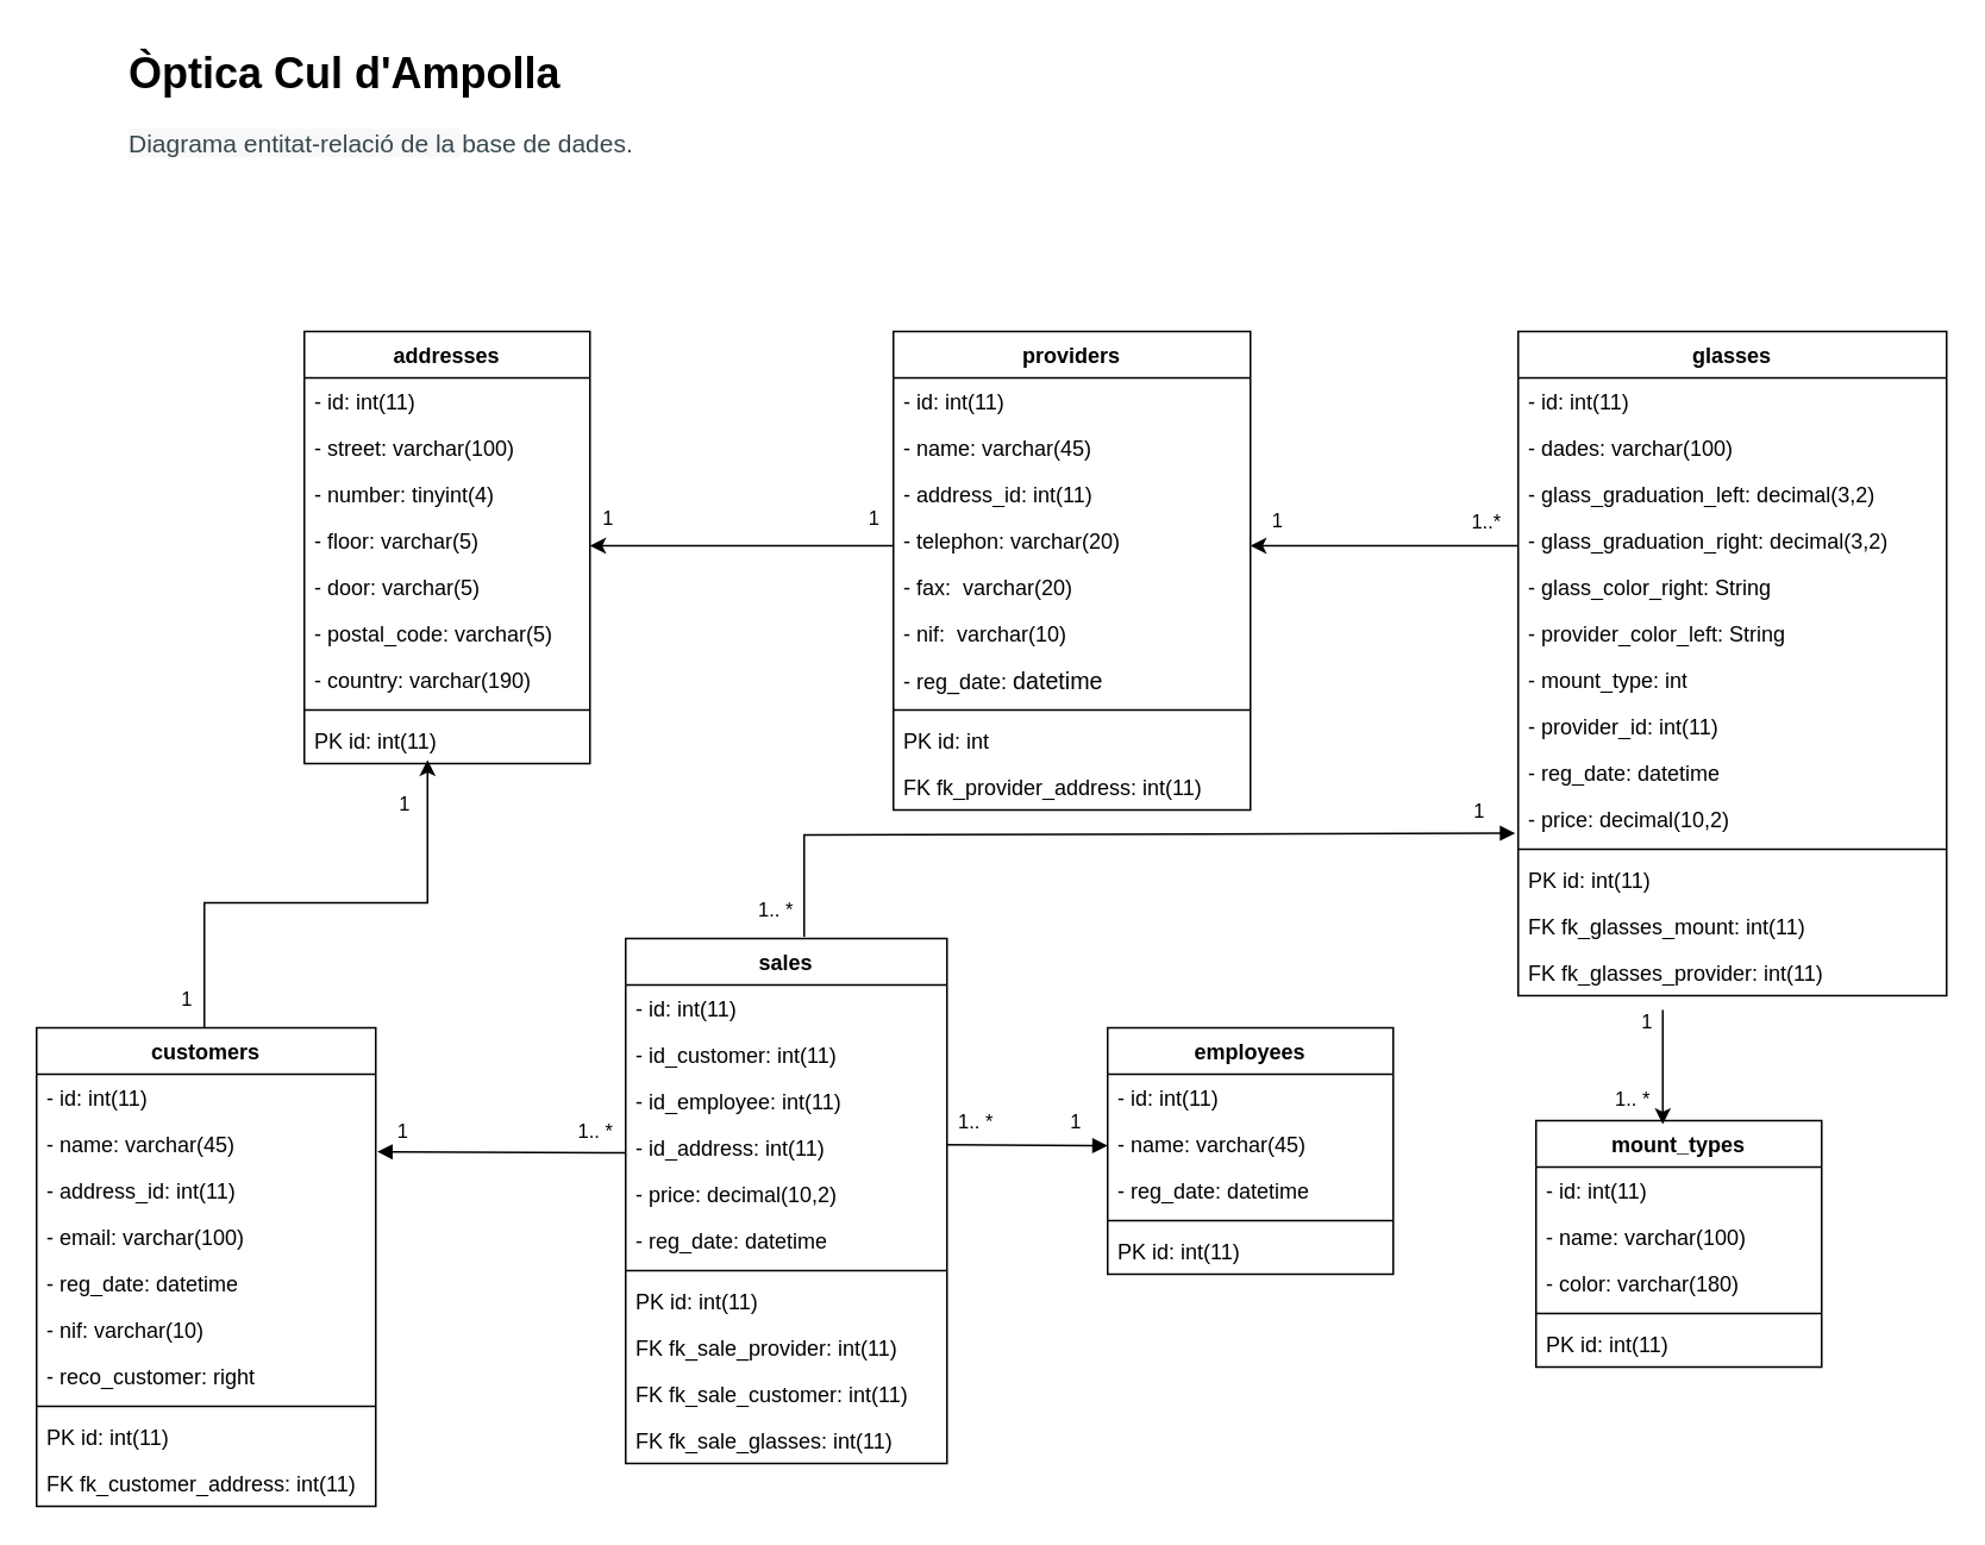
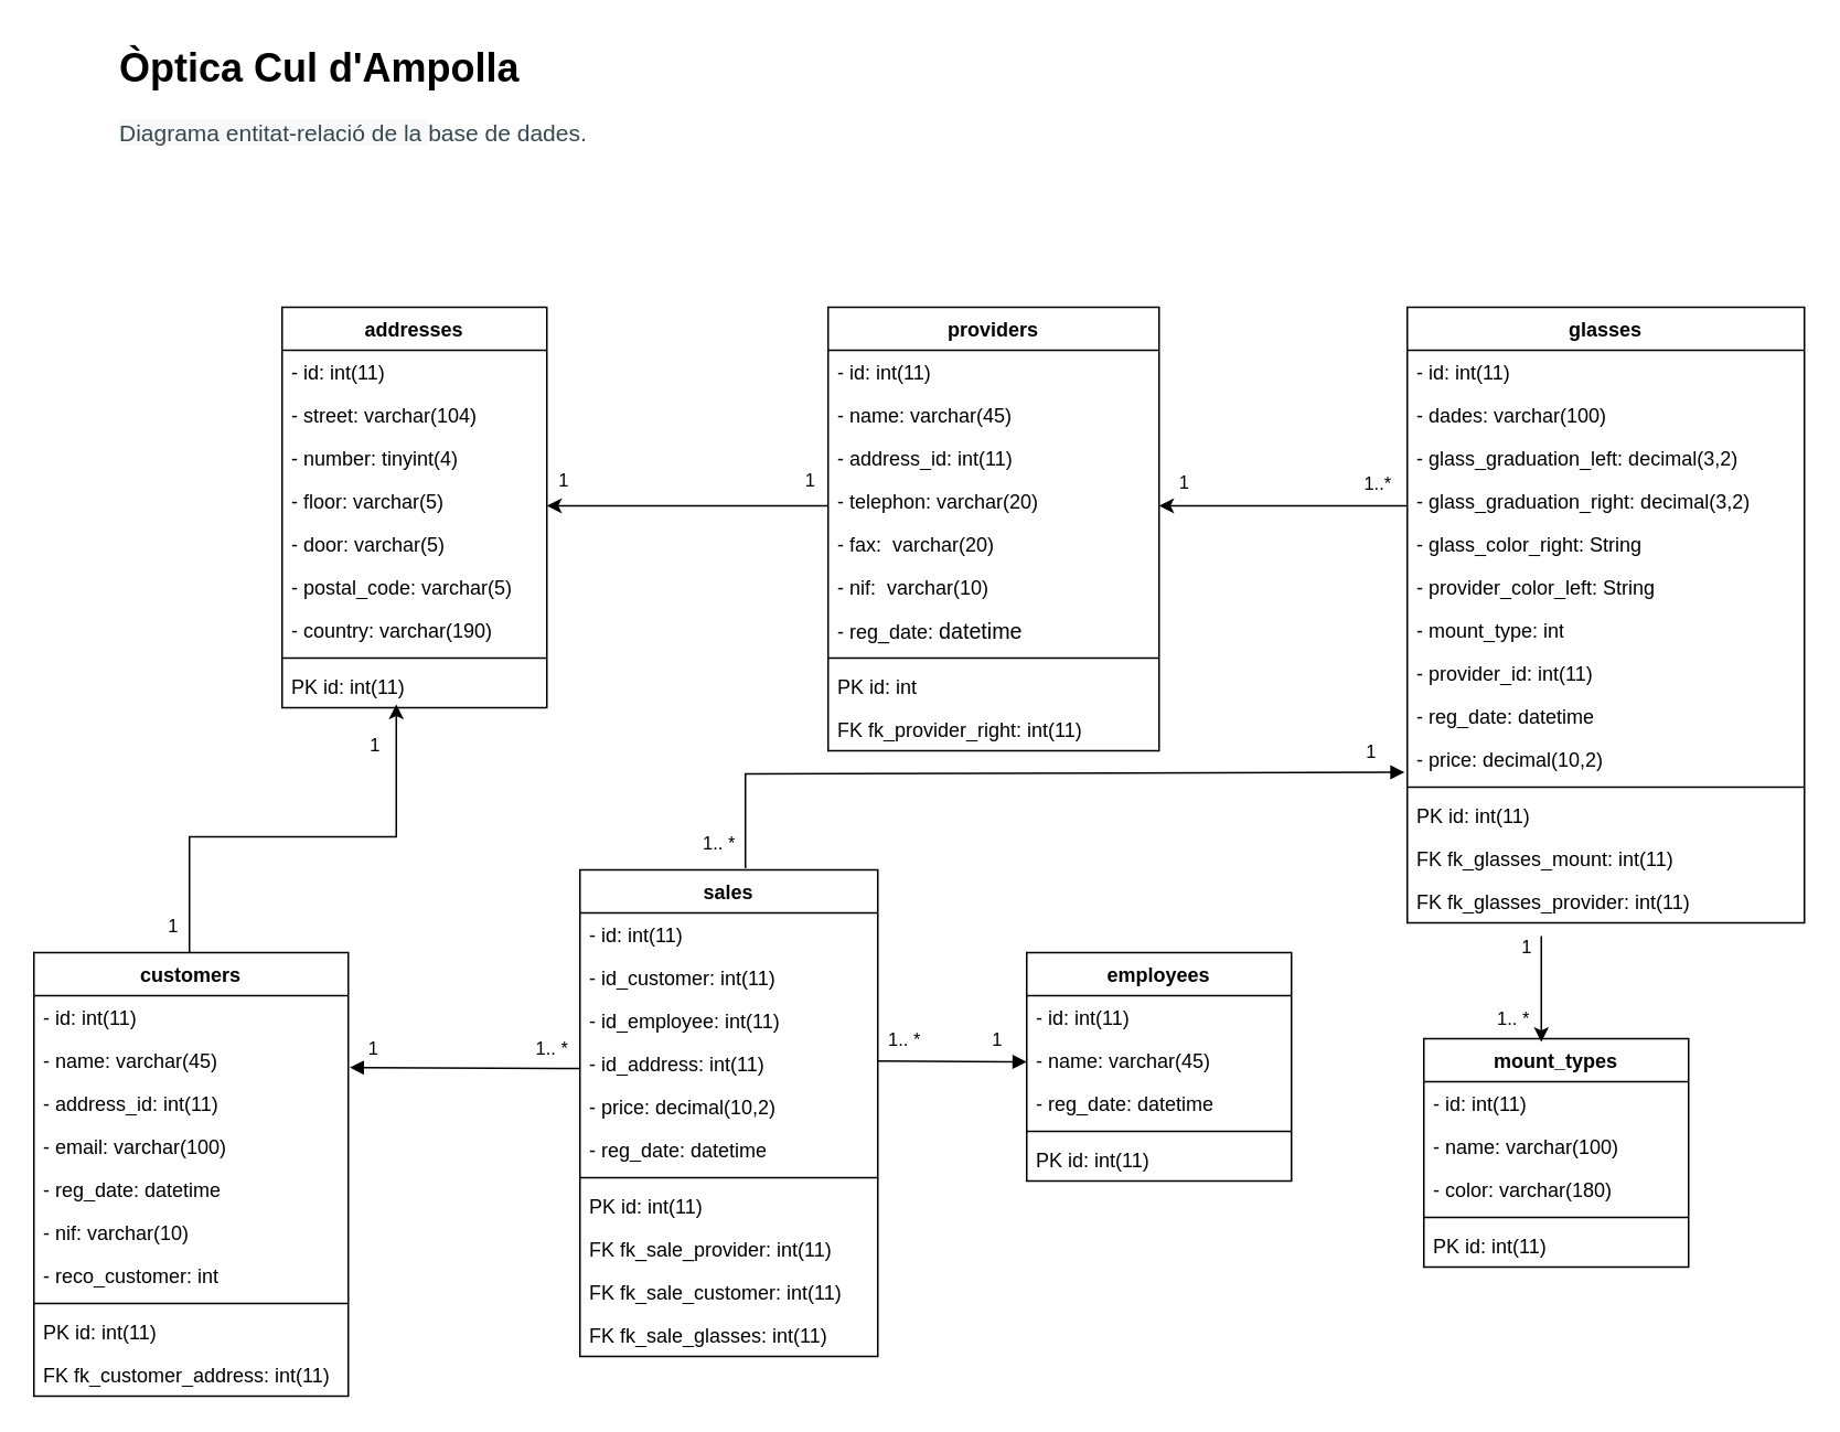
- <mxCell id="15" value="- street: varchar(100)" style="text;strokeColor=none;fillColor=none;align=left;verticalAlign=top;spacingLeft=4;spacingRight=4;overflow=hidden;rotatable=0;points=[[0,0.5],[1,0.5]];portConstraint=eastwest;whiteSpace=wrap;html=1;" parent="13" vertex="1"><mxGeometry y="52" width="160" height="26" as="geometry" /></mxCell>
+ <mxCell id="15" value="- street: varchar(104)" style="text;strokeColor=none;fillColor=none;align=left;verticalAlign=top;spacingLeft=4;spacingRight=4;overflow=hidden;rotatable=0;points=[[0,0.5],[1,0.5]];portConstraint=eastwest;whiteSpace=wrap;html=1;" parent="13" vertex="1"><mxGeometry y="52" width="160" height="26" as="geometry" /></mxCell>
- <mxCell id="12" value="FK fk_provider_address: int(11)" style="text;strokeColor=none;fillColor=none;align=left;verticalAlign=top;spacingLeft=4;spacingRight=4;overflow=hidden;rotatable=0;points=[[0,0.5],[1,0.5]];portConstraint=eastwest;whiteSpace=wrap;html=1;" parent="2" vertex="1"><mxGeometry y="242" width="200" height="26" as="geometry" /></mxCell>
+ <mxCell id="12" value="FK fk_provider_right: int(11)" style="text;strokeColor=none;fillColor=none;align=left;verticalAlign=top;spacingLeft=4;spacingRight=4;overflow=hidden;rotatable=0;points=[[0,0.5],[1,0.5]];portConstraint=eastwest;whiteSpace=wrap;html=1;" parent="2" vertex="1"><mxGeometry y="242" width="200" height="26" as="geometry" /></mxCell>
- <mxCell id="45" value="- reco_customer: right" style="text;strokeColor=none;fillColor=none;align=left;verticalAlign=top;spacingLeft=4;spacingRight=4;overflow=hidden;rotatable=0;points=[[0,0.5],[1,0.5]];portConstraint=eastwest;whiteSpace=wrap;html=1;" parent="38" vertex="1"><mxGeometry y="182" width="190" height="26" as="geometry" /></mxCell>
+ <mxCell id="45" value="- reco_customer: int" style="text;strokeColor=none;fillColor=none;align=left;verticalAlign=top;spacingLeft=4;spacingRight=4;overflow=hidden;rotatable=0;points=[[0,0.5],[1,0.5]];portConstraint=eastwest;whiteSpace=wrap;html=1;" parent="38" vertex="1"><mxGeometry y="182" width="190" height="26" as="geometry" /></mxCell>
